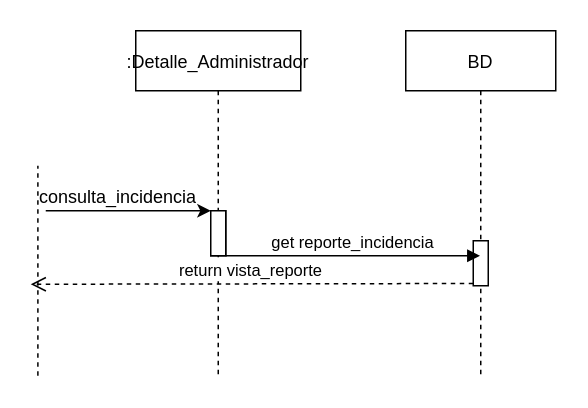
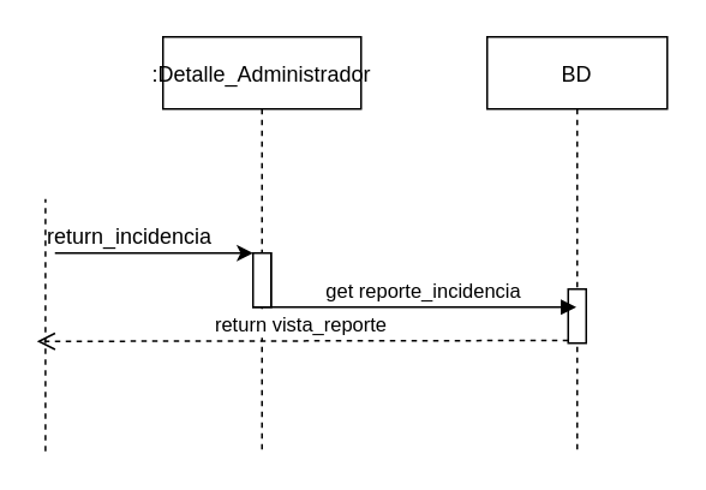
- <mxCell id="11" value="consulta_incidencia" style="text;strokeColor=none;fillColor=none;align=left;verticalAlign=middle;spacingLeft=4;spacingRight=4;overflow=hidden;points=[[0,0.5],[1,0.5]];portConstraint=eastwest;rotatable=0;" vertex="1" parent="1"><mxGeometry x="20" y="110" width="120" height="40" as="geometry" /></mxCell>
+ <mxCell id="11" value="return_incidencia" style="text;strokeColor=none;fillColor=none;align=left;verticalAlign=middle;spacingLeft=4;spacingRight=4;overflow=hidden;points=[[0,0.5],[1,0.5]];portConstraint=eastwest;rotatable=0;" vertex="1" parent="1"><mxGeometry x="20" y="110" width="120" height="40" as="geometry" /></mxCell>
